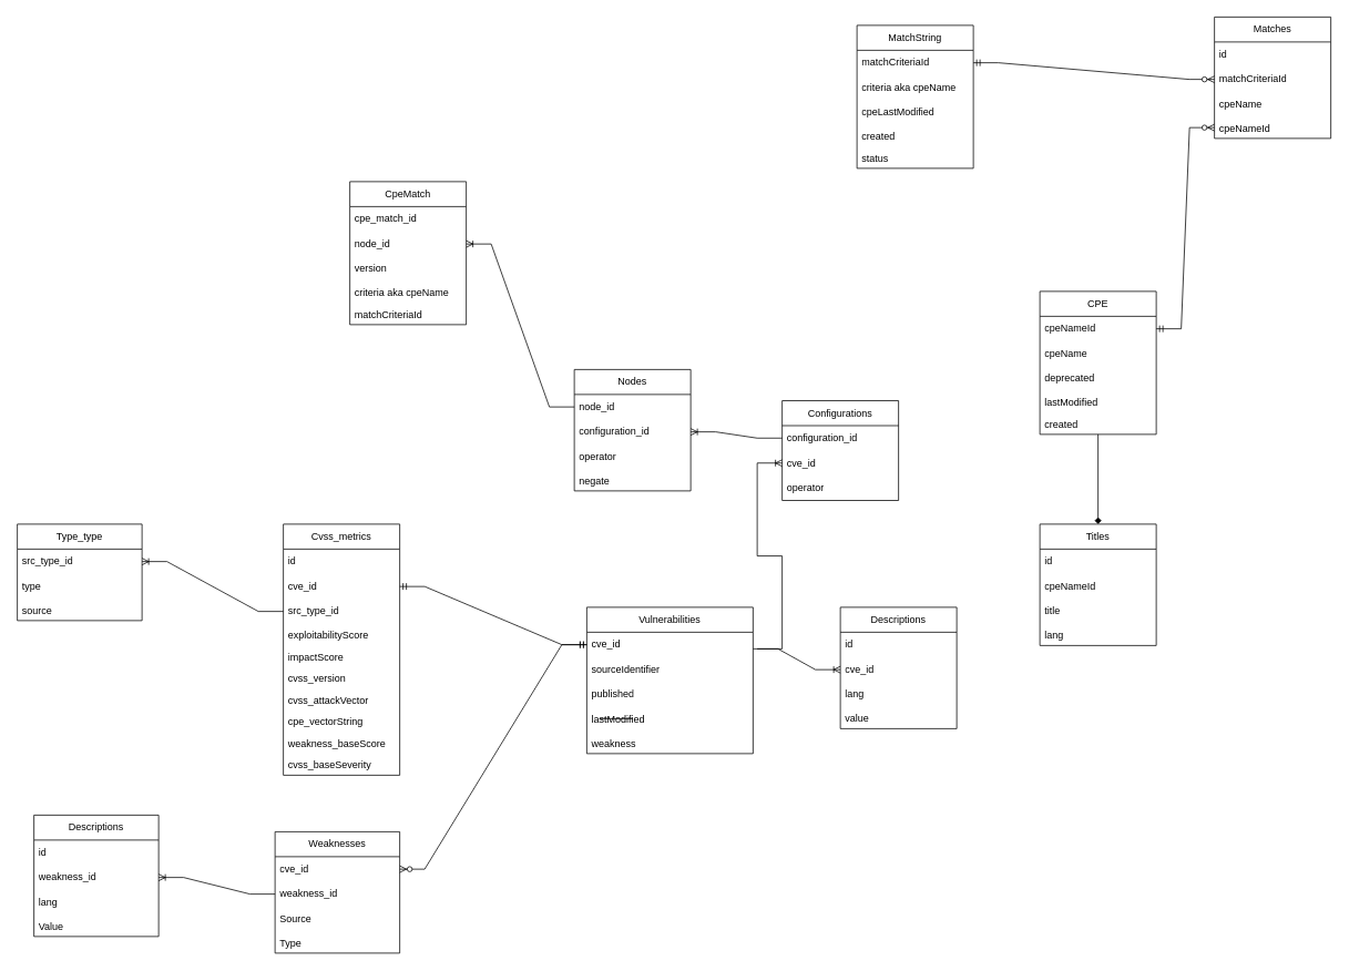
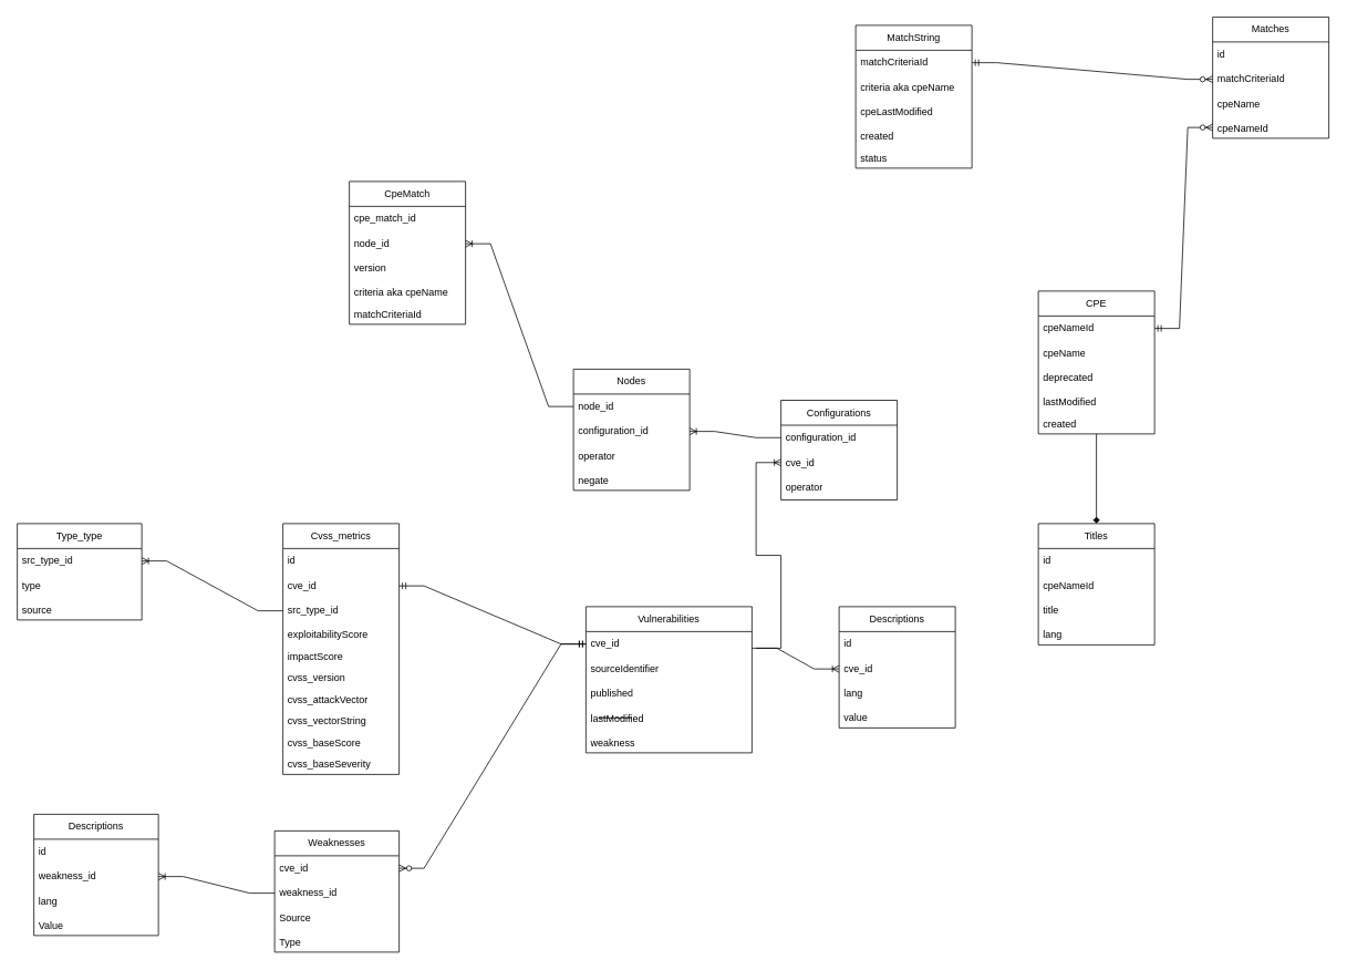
- <mxCell id="41" value="cpe_vectorString" style="text;align=left;verticalAlign=top;spacingLeft=4;spacingRight=4;overflow=hidden;rotatable=0;points=[[0,0.5],[1,0.5]];portConstraint=eastwest;rounded=0;shadow=0;html=0;" parent="33" vertex="1"><mxGeometry y="224" width="140" height="26" as="geometry" /></mxCell>
+ <mxCell id="41" value="cvss_vectorString" style="text;align=left;verticalAlign=top;spacingLeft=4;spacingRight=4;overflow=hidden;rotatable=0;points=[[0,0.5],[1,0.5]];portConstraint=eastwest;rounded=0;shadow=0;html=0;" parent="33" vertex="1"><mxGeometry y="224" width="140" height="26" as="geometry" /></mxCell>
- <mxCell id="42" value="weakness_baseScore" style="text;align=left;verticalAlign=top;spacingLeft=4;spacingRight=4;overflow=hidden;rotatable=0;points=[[0,0.5],[1,0.5]];portConstraint=eastwest;rounded=0;shadow=0;html=0;" parent="33" vertex="1"><mxGeometry y="250" width="140" height="26" as="geometry" /></mxCell>
+ <mxCell id="42" value="cvss_baseScore" style="text;align=left;verticalAlign=top;spacingLeft=4;spacingRight=4;overflow=hidden;rotatable=0;points=[[0,0.5],[1,0.5]];portConstraint=eastwest;rounded=0;shadow=0;html=0;" parent="33" vertex="1"><mxGeometry y="250" width="140" height="26" as="geometry" /></mxCell>
